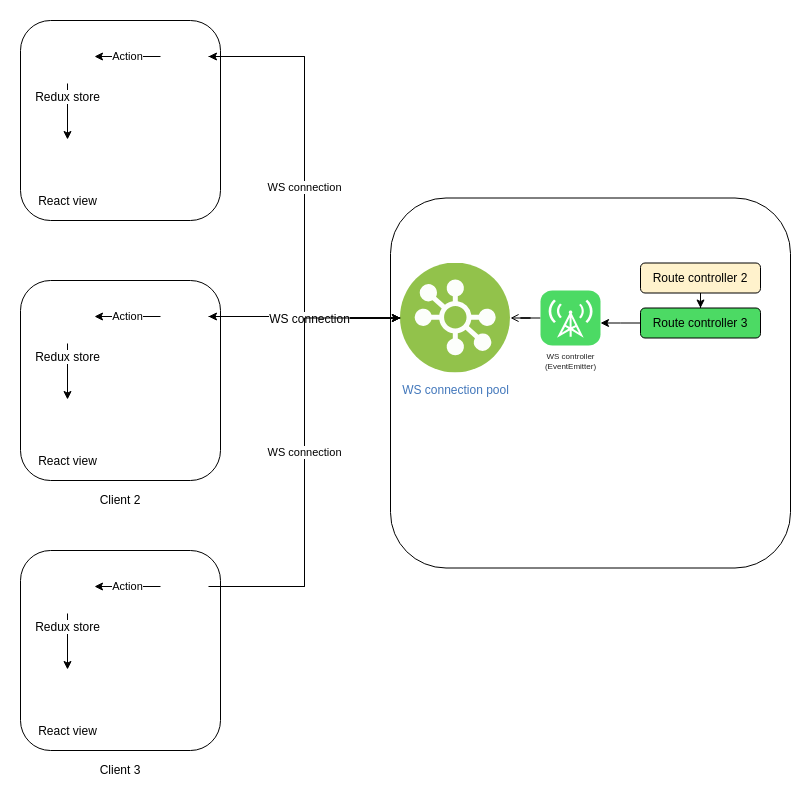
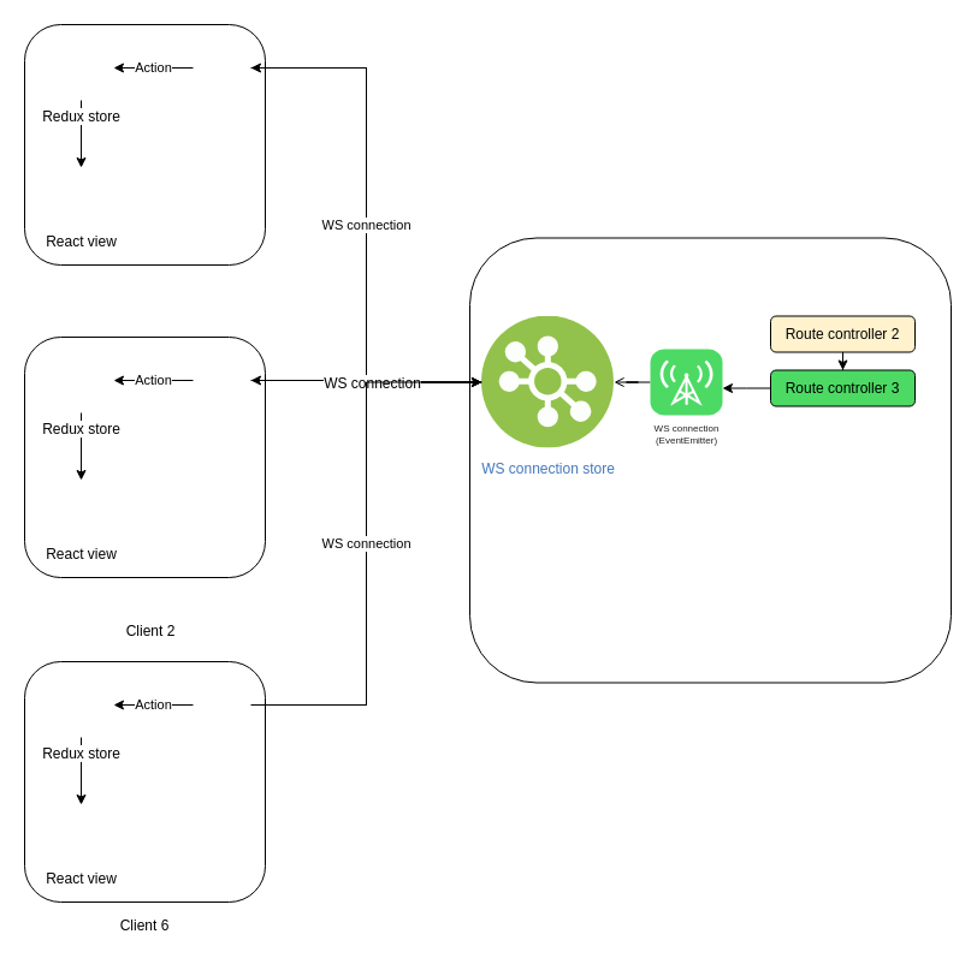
- <mxCell id="8" value="WS controller&lt;br&gt;(EventEmitter)" style="html=1;strokeWidth=1;shadow=0;dashed=0;shape=mxgraph.ios7.misc.broadcast;fillColor=#4CDA64;strokeColor=none;buttonText=;strokeColor2=#222222;fontColor=#222222;fontSize=8;verticalLabelPosition=bottom;verticalAlign=top;align=center;" vertex="1" parent="1"><mxGeometry x="540" y="290" width="60" height="55" as="geometry" /></mxCell>
+ <mxCell id="8" value="WS connection&lt;br&gt;(EventEmitter)" style="html=1;strokeWidth=1;shadow=0;dashed=0;shape=mxgraph.ios7.misc.broadcast;fillColor=#4CDA64;strokeColor=none;buttonText=;strokeColor2=#222222;fontColor=#222222;fontSize=8;verticalLabelPosition=bottom;verticalAlign=top;align=center;" vertex="1" parent="1"><mxGeometry x="540" y="290" width="60" height="55" as="geometry" /></mxCell>
- <mxCell id="6" value="WS connection pool" style="aspect=fixed;perimeter=ellipsePerimeter;html=1;align=center;shadow=0;dashed=0;fontColor=#4277BB;labelBackgroundColor=#ffffff;fontSize=12;spacingTop=3;image;image=img/lib/ibm/vpc/LoadBalancerPool.svg;" vertex="1" parent="1"><mxGeometry x="400" y="262.5" width="110" height="110" as="geometry" /></mxCell>
+ <mxCell id="6" value="WS connection store" style="aspect=fixed;perimeter=ellipsePerimeter;html=1;align=center;shadow=0;dashed=0;fontColor=#4277BB;labelBackgroundColor=#ffffff;fontSize=12;spacingTop=3;image;image=img/lib/ibm/vpc/LoadBalancerPool.svg;" vertex="1" parent="1"><mxGeometry x="400" y="262.5" width="110" height="110" as="geometry" /></mxCell>
- <mxCell id="27" value="Client 2" style="text;html=1;strokeColor=none;fillColor=none;align=center;verticalAlign=middle;whiteSpace=wrap;rounded=0;" vertex="1" parent="1"><mxGeometry x="95" y="490" width="50" height="20" as="geometry" /></mxCell>
+ <mxCell id="27" value="Client 2" style="text;html=1;strokeColor=none;fillColor=none;align=center;verticalAlign=middle;whiteSpace=wrap;rounded=0;" vertex="1" parent="1"><mxGeometry x="100" y="515" width="50" height="20" as="geometry" /></mxCell>
- <mxCell id="38" value="Client 3" style="text;html=1;strokeColor=none;fillColor=none;align=center;verticalAlign=middle;whiteSpace=wrap;rounded=0;" vertex="1" parent="1"><mxGeometry x="95" y="760" width="50" height="20" as="geometry" /></mxCell>
+ <mxCell id="38" value="Client 6" style="text;html=1;strokeColor=none;fillColor=none;align=center;verticalAlign=middle;whiteSpace=wrap;rounded=0;" vertex="1" parent="1"><mxGeometry x="95" y="760" width="50" height="20" as="geometry" /></mxCell>
